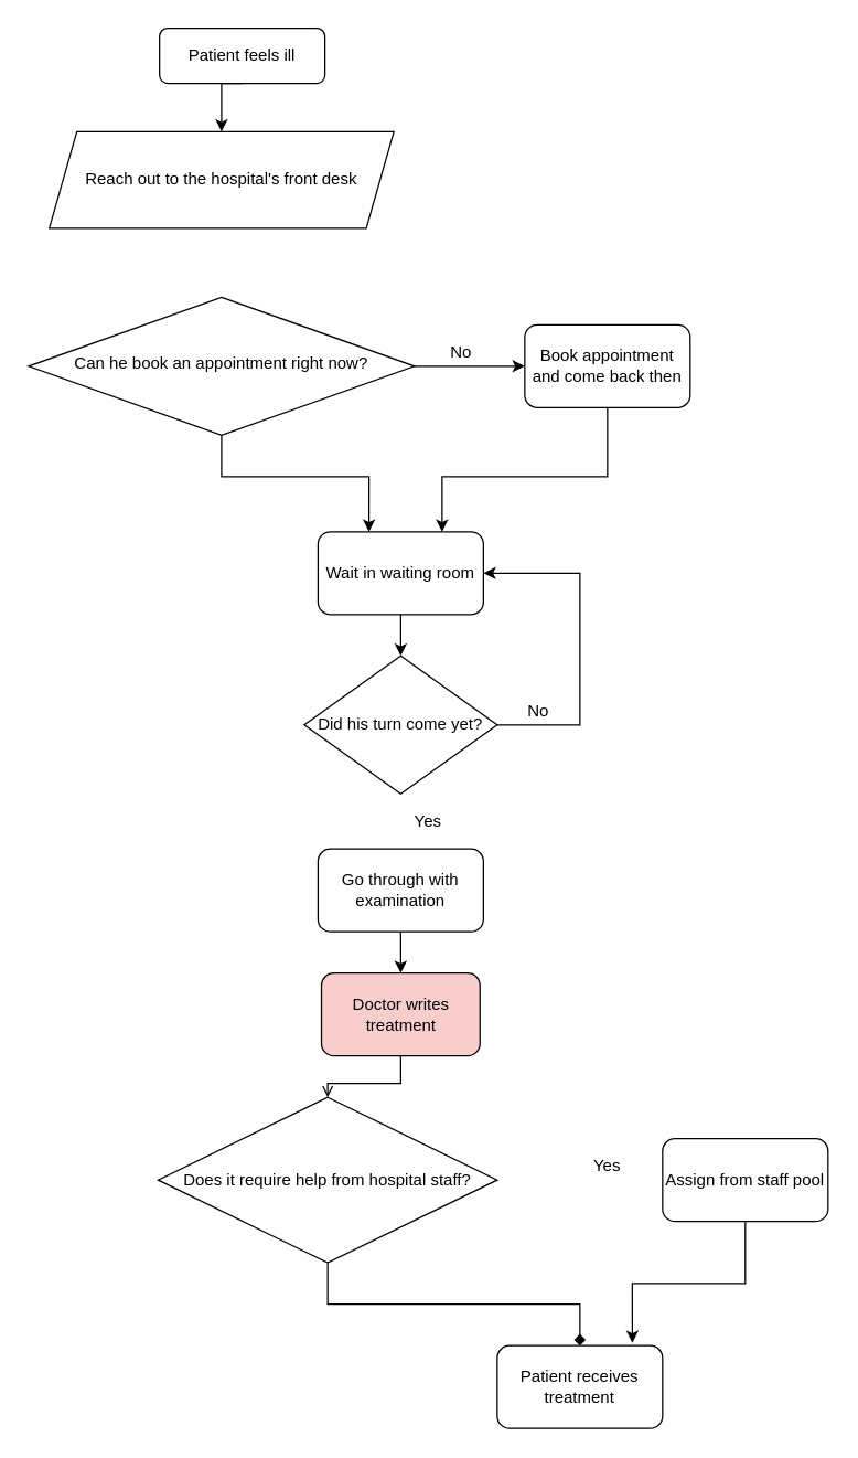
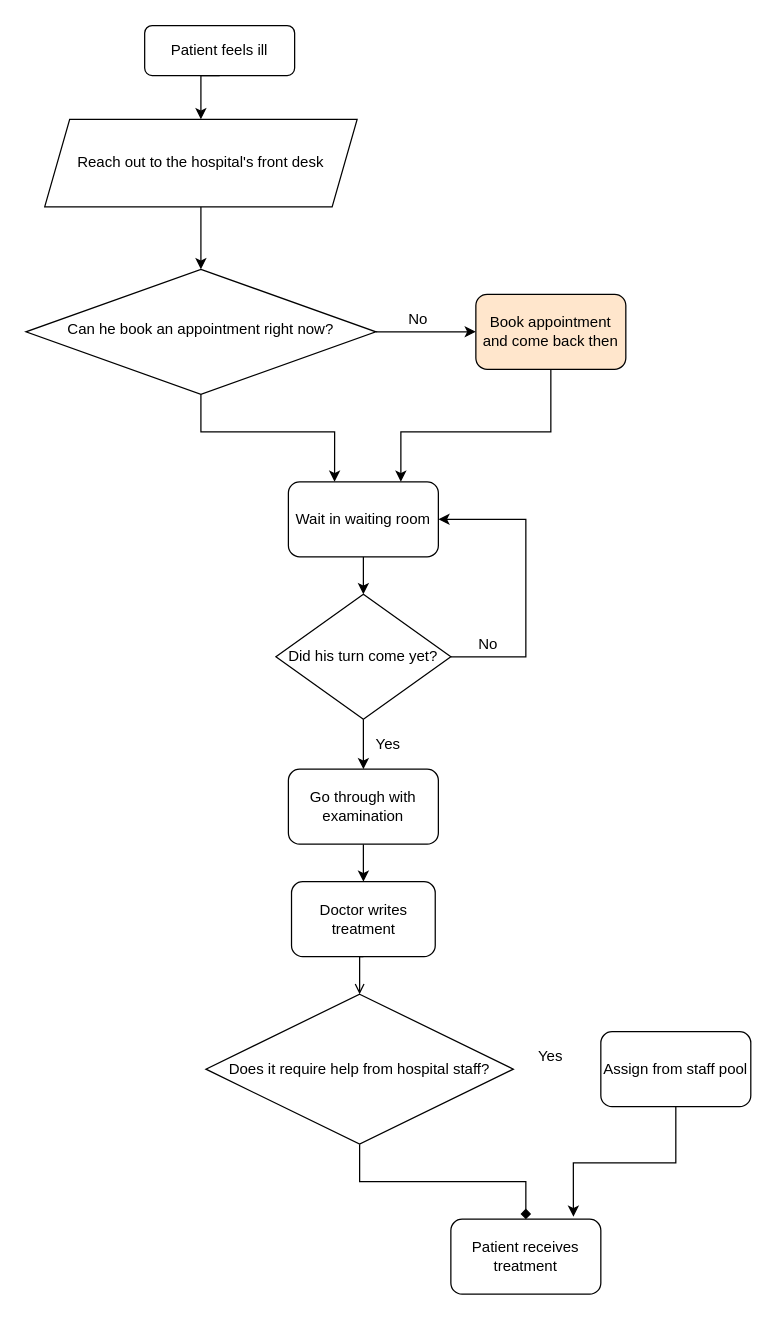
+ <mxCell id="7" style="edgeStyle=orthogonalEdgeStyle;rounded=0;orthogonalLoop=1;jettySize=auto;html=1;exitX=0.5;exitY=1;exitDx=0;exitDy=0;" edge="1" parent="1" source="8" target="6"><mxGeometry relative="1" as="geometry" /></mxCell>
- <mxCell id="10" value="Book appointment and come back then" style="rounded=1;whiteSpace=wrap;html=1;" vertex="1" parent="1"><mxGeometry x="380" y="235" width="120" height="60" as="geometry" /></mxCell>
+ <mxCell id="10" value="Book appointment and come back then" style="rounded=1;whiteSpace=wrap;html=1;fillColor=#ffe6cc;" vertex="1" parent="1"><mxGeometry x="380" y="235" width="120" height="60" as="geometry" /></mxCell>
+ <mxCell id="15" style="edgeStyle=orthogonalEdgeStyle;rounded=0;orthogonalLoop=1;jettySize=auto;html=1;exitX=0.5;exitY=1;exitDx=0;exitDy=0;" edge="1" parent="1" source="16" target="20"><mxGeometry relative="1" as="geometry"><mxPoint x="290" y="615" as="targetPoint" /></mxGeometry></mxCell>
- <mxCell id="22" value="Doctor writes treatment " style="rounded=1;whiteSpace=wrap;html=1;fillColor=#f8cecc;" vertex="1" parent="1"><mxGeometry x="232.5" y="705" width="115" height="60" as="geometry" /></mxCell>
+ <mxCell id="22" value="Doctor writes treatment " style="rounded=1;whiteSpace=wrap;html=1;" vertex="1" parent="1"><mxGeometry x="232.5" y="705" width="115" height="60" as="geometry" /></mxCell>
- <mxCell id="24" value="Does it require help from hospital staff?" style="rhombus;whiteSpace=wrap;html=1;rounded=0;" vertex="1" parent="1"><mxGeometry x="114" y="795" width="246" height="120" as="geometry" /></mxCell>
+ <mxCell id="24" value="Does it require help from hospital staff?" style="rhombus;whiteSpace=wrap;html=1;rounded=0;" vertex="1" parent="1"><mxGeometry x="164" y="795" width="246" height="120" as="geometry" /></mxCell>
